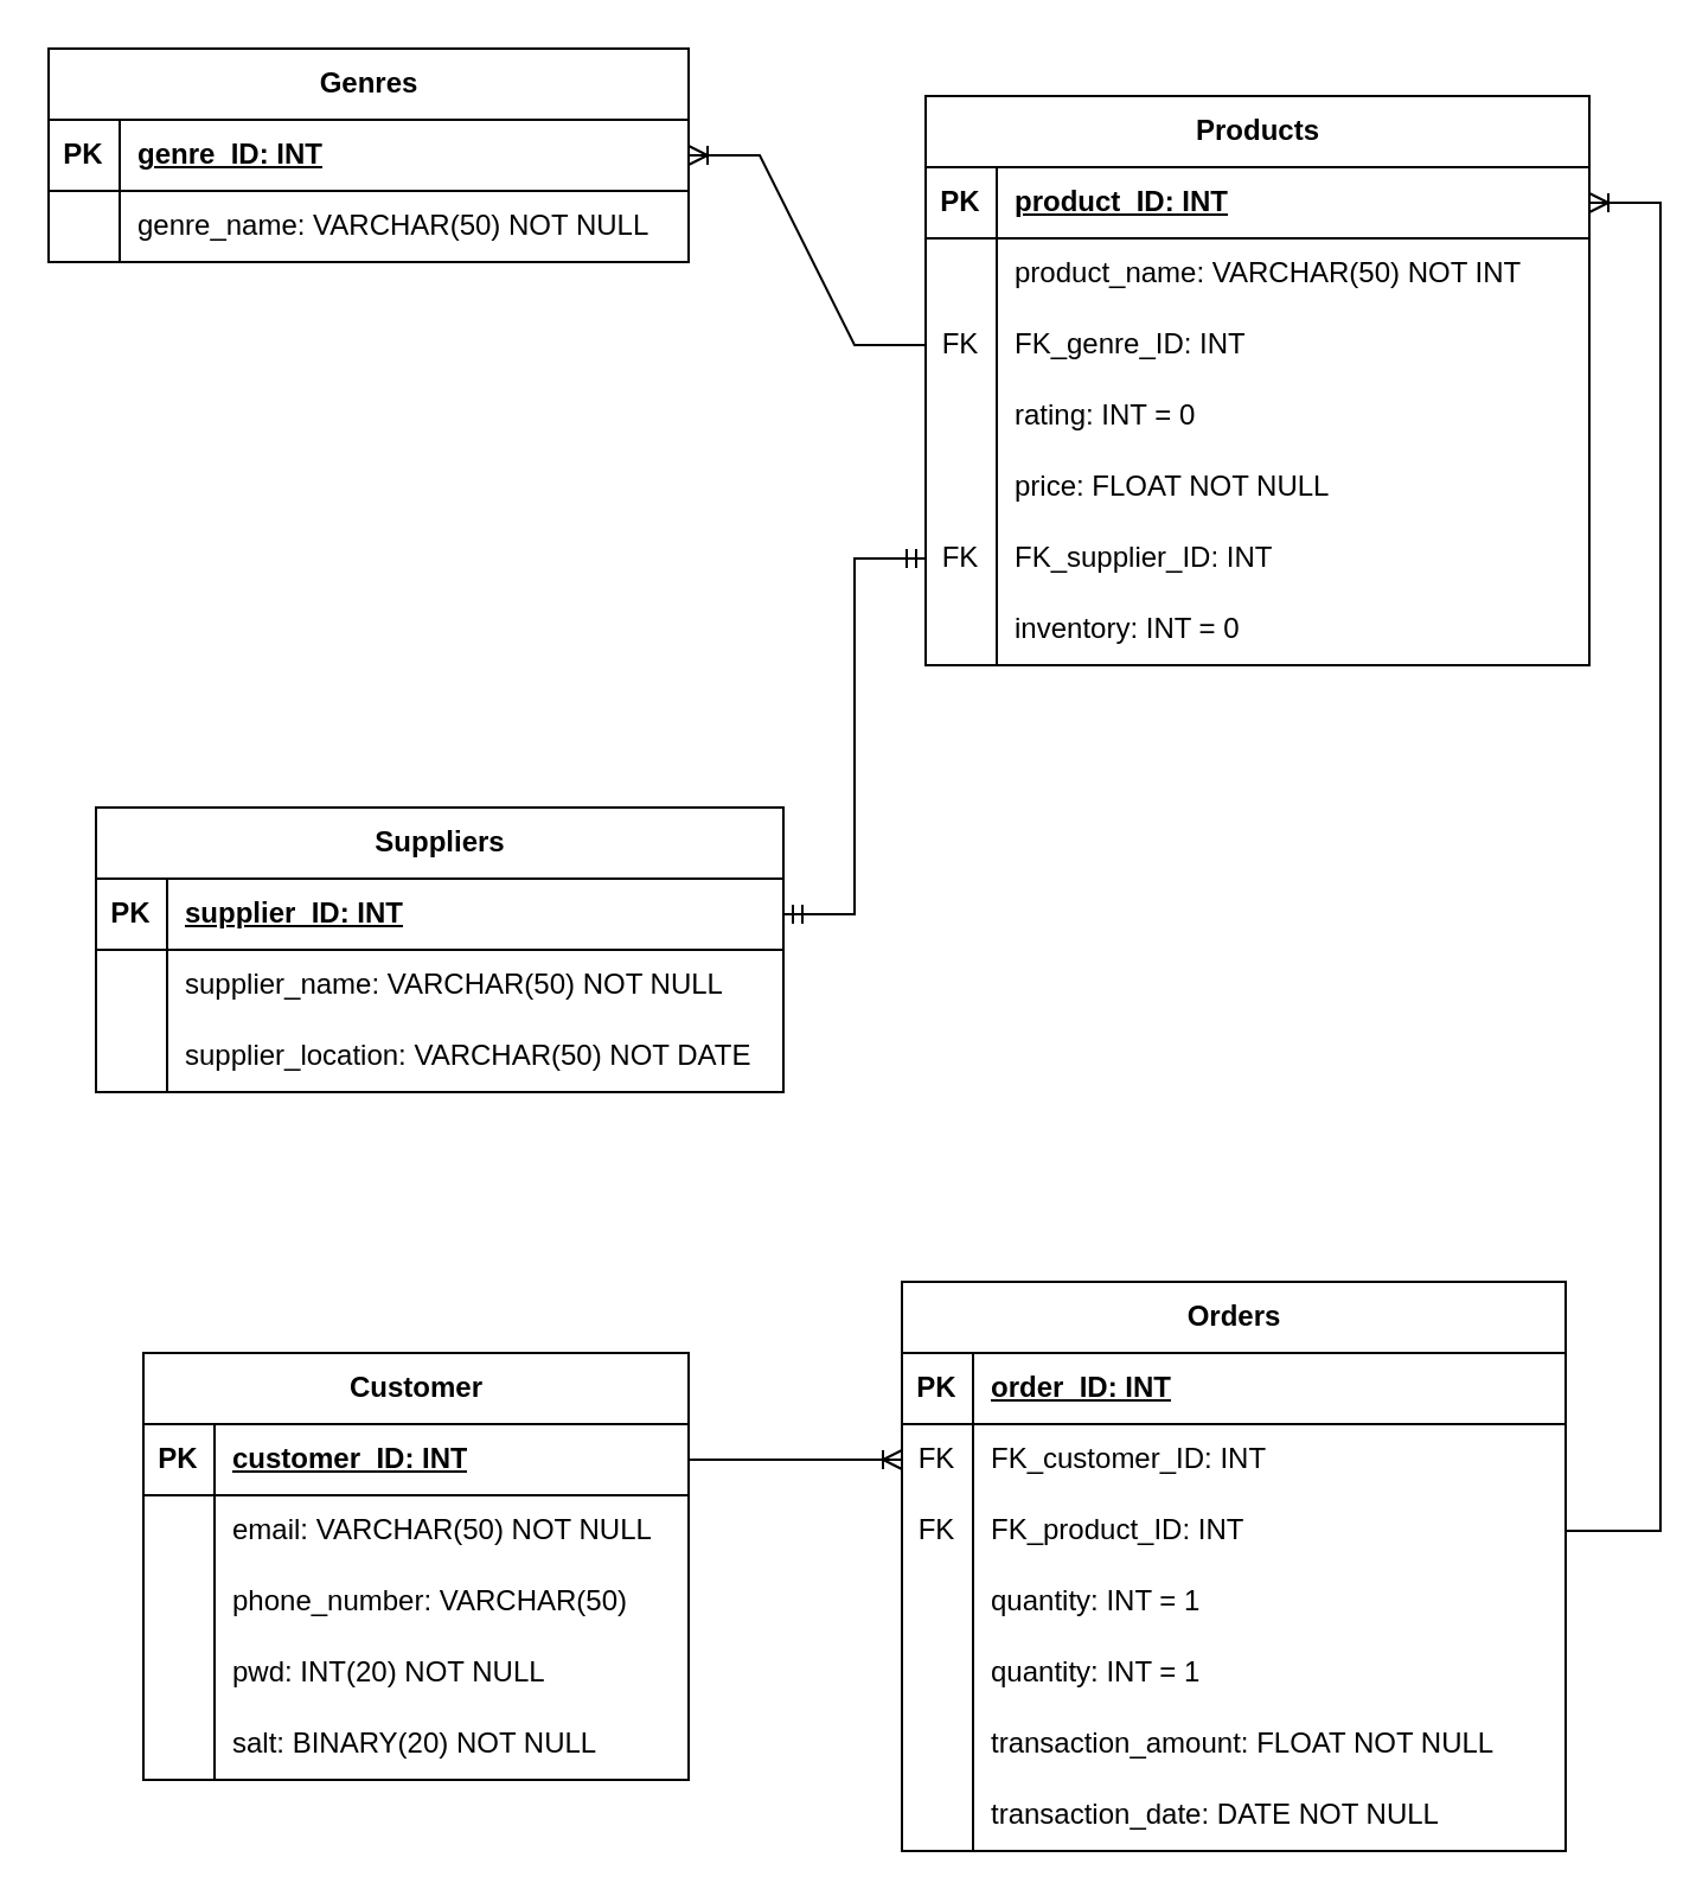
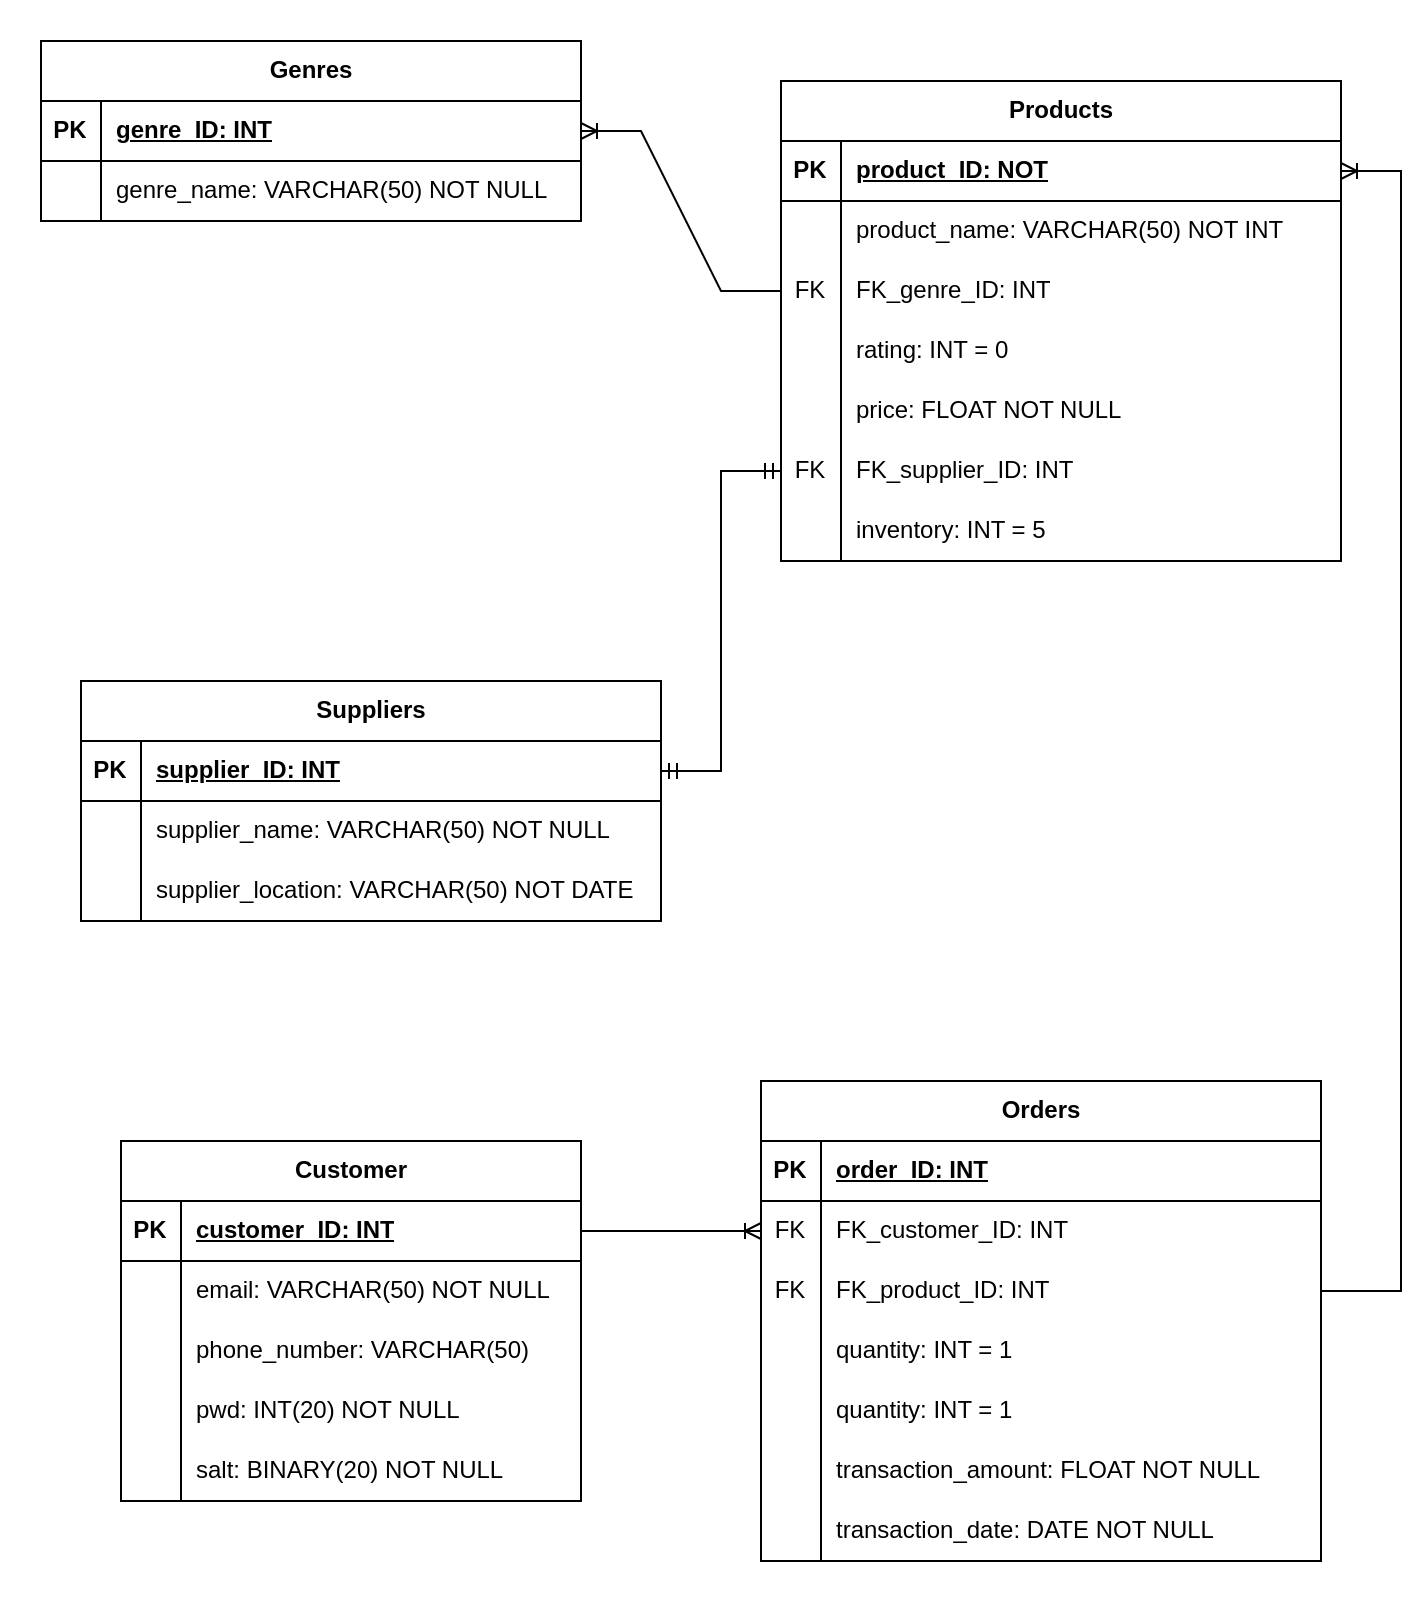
- <mxCell id="21" value="product_ID: INT" style="shape=partialRectangle;connectable=0;fillColor=none;top=0;left=0;bottom=0;right=0;align=left;spacingLeft=6;fontStyle=5;overflow=hidden;whiteSpace=wrap;html=1;" vertex="1" parent="19"><mxGeometry x="30" width="250" height="30" as="geometry"><mxRectangle width="250" height="30" as="alternateBounds" /></mxGeometry></mxCell>
+ <mxCell id="21" value="product_ID: NOT" style="shape=partialRectangle;connectable=0;fillColor=none;top=0;left=0;bottom=0;right=0;align=left;spacingLeft=6;fontStyle=5;overflow=hidden;whiteSpace=wrap;html=1;" vertex="1" parent="19"><mxGeometry x="30" width="250" height="30" as="geometry"><mxRectangle width="250" height="30" as="alternateBounds" /></mxGeometry></mxCell>
- <mxCell id="39" value="inventory: INT = 0" style="shape=partialRectangle;connectable=0;fillColor=none;top=0;left=0;bottom=0;right=0;align=left;spacingLeft=6;overflow=hidden;whiteSpace=wrap;html=1;" vertex="1" parent="37"><mxGeometry x="30" width="250" height="30" as="geometry"><mxRectangle width="250" height="30" as="alternateBounds" /></mxGeometry></mxCell>
+ <mxCell id="39" value="inventory: INT = 5" style="shape=partialRectangle;connectable=0;fillColor=none;top=0;left=0;bottom=0;right=0;align=left;spacingLeft=6;overflow=hidden;whiteSpace=wrap;html=1;" vertex="1" parent="37"><mxGeometry x="30" width="250" height="30" as="geometry"><mxRectangle width="250" height="30" as="alternateBounds" /></mxGeometry></mxCell>
